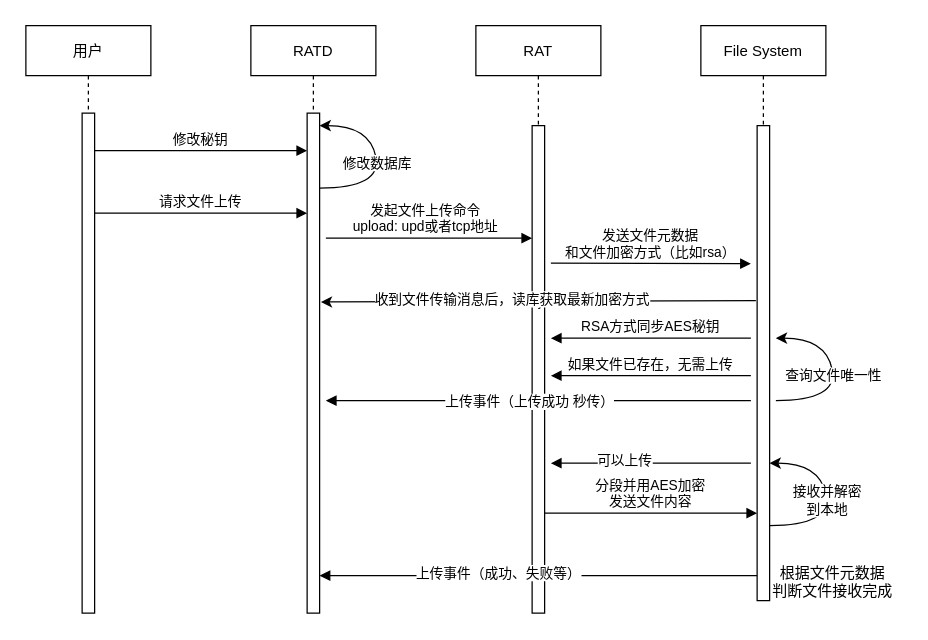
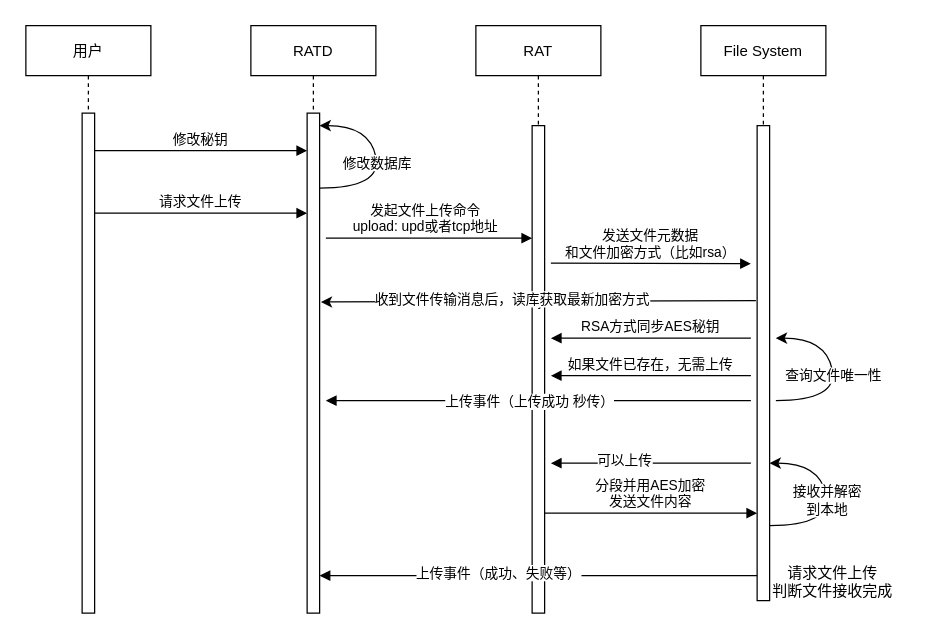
- <mxCell id="19" value="根据文件元数据&lt;br&gt;判断文件接收完成" style="text;html=1;align=center;verticalAlign=middle;resizable=0;points=[];autosize=1;strokeColor=none;" vertex="1" parent="1"><mxGeometry x="610" y="450" width="110" height="30" as="geometry" /></mxCell>
+ <mxCell id="19" value="请求文件上传&lt;br&gt;判断文件接收完成" style="text;html=1;align=center;verticalAlign=middle;resizable=0;points=[];autosize=1;strokeColor=none;" vertex="1" parent="1"><mxGeometry x="610" y="450" width="110" height="30" as="geometry" /></mxCell>
